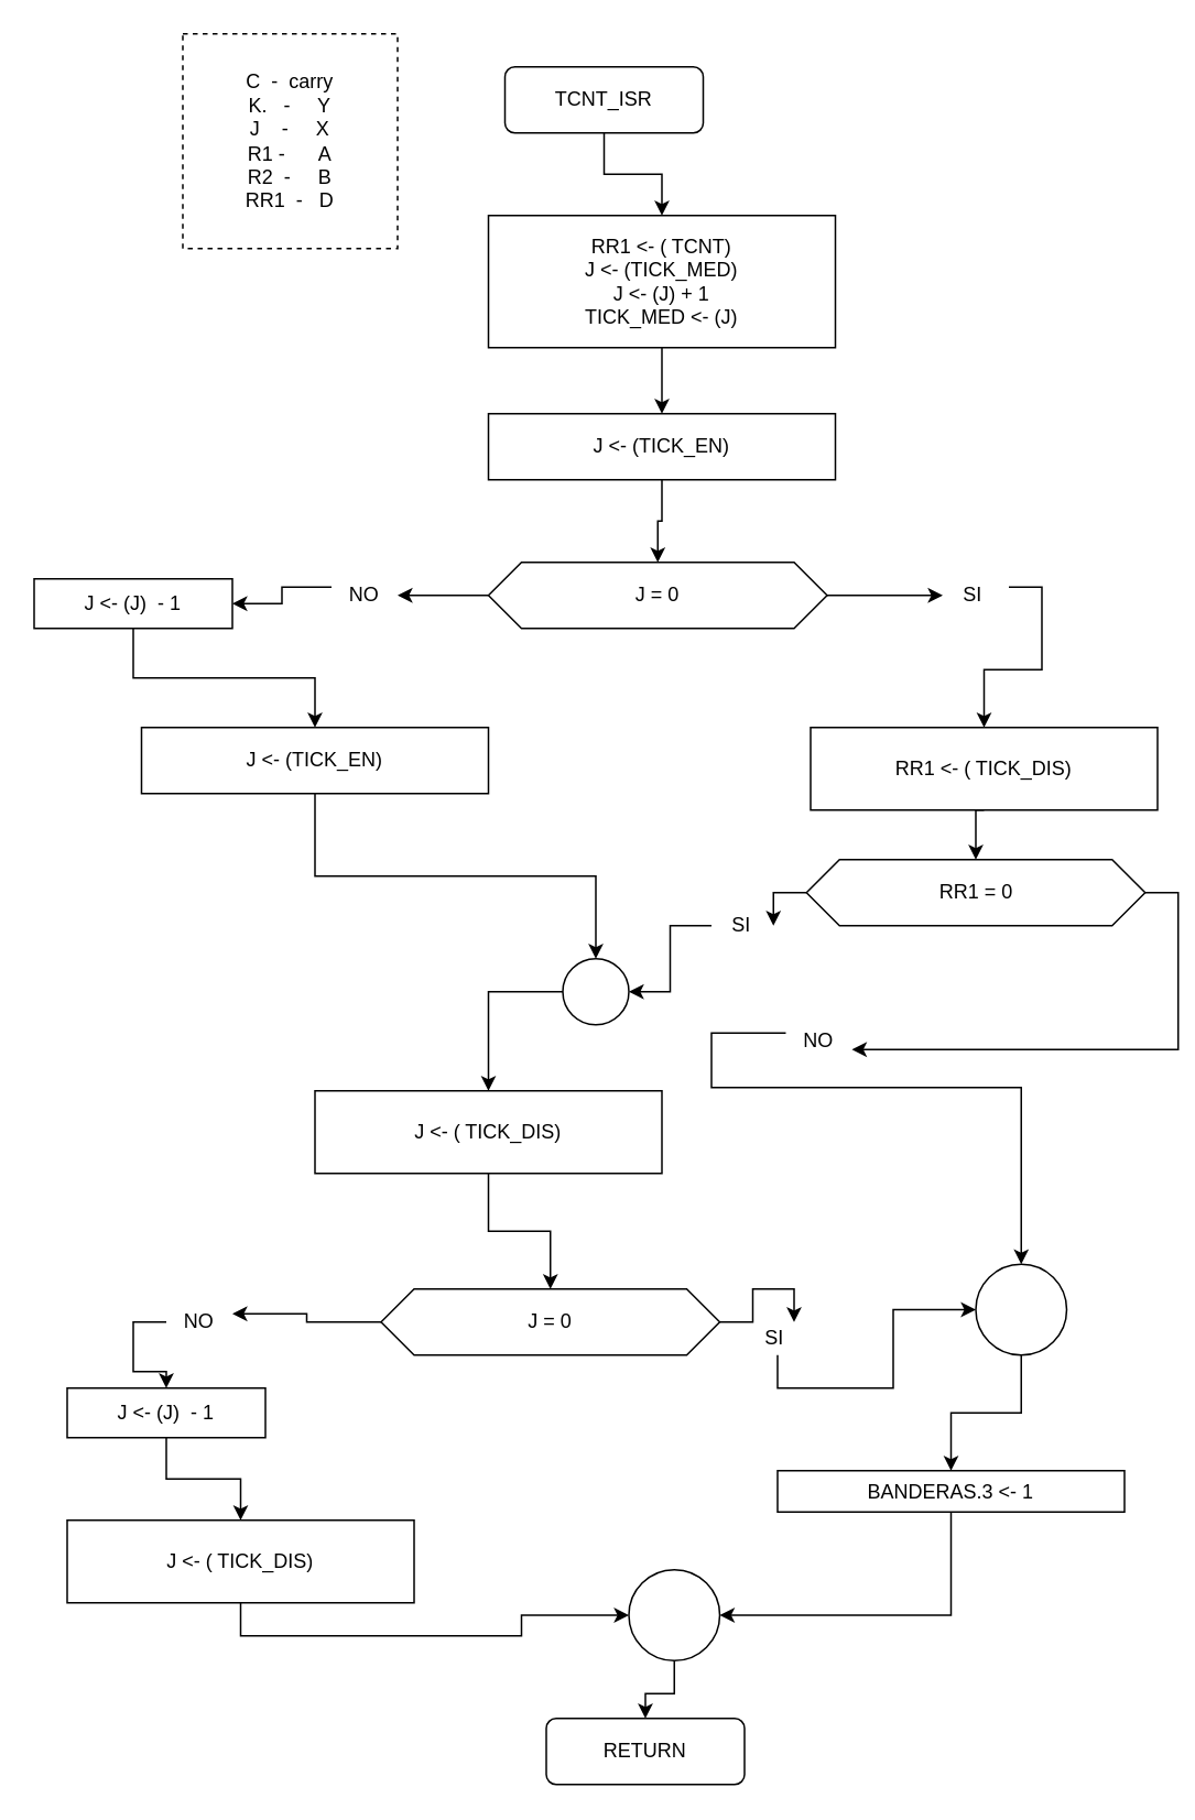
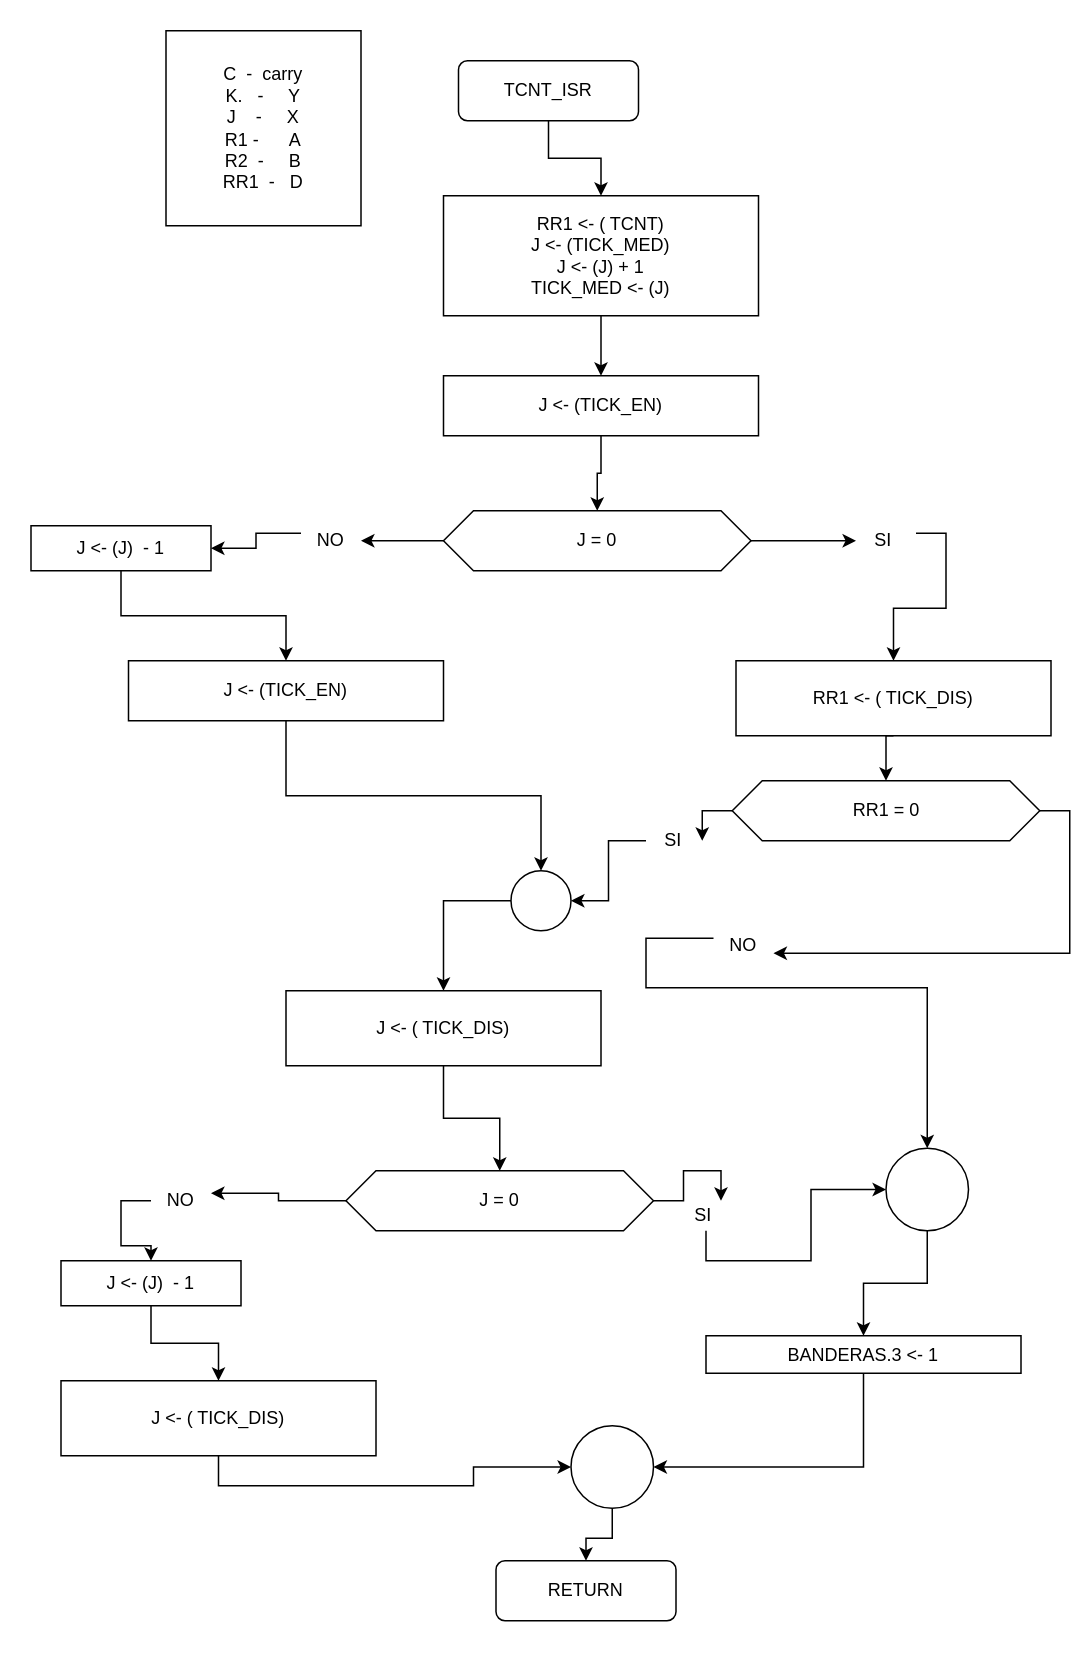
- <mxCell id="4" value="C &amp;nbsp;- &amp;nbsp;carry&lt;br&gt;K. &amp;nbsp; - &amp;nbsp; &amp;nbsp; Y&lt;br&gt;J &amp;nbsp; &amp;nbsp;- &amp;nbsp; &amp;nbsp; X&lt;br&gt;R1 - &amp;nbsp; &amp;nbsp; &amp;nbsp;A&lt;br&gt;R2 &amp;nbsp;- &amp;nbsp; &amp;nbsp; B&lt;br&gt;RR1 &amp;nbsp;- &amp;nbsp; D" style="whiteSpace=wrap;html=1;aspect=fixed;dashed=1;" vertex="1" parent="1"><mxGeometry x="110" y="20" width="130" height="130" as="geometry" /></mxCell>
+ <mxCell id="4" value="C &amp;nbsp;- &amp;nbsp;carry&lt;br&gt;K. &amp;nbsp; - &amp;nbsp; &amp;nbsp; Y&lt;br&gt;J &amp;nbsp; &amp;nbsp;- &amp;nbsp; &amp;nbsp; X&lt;br&gt;R1 - &amp;nbsp; &amp;nbsp; &amp;nbsp;A&lt;br&gt;R2 &amp;nbsp;- &amp;nbsp; &amp;nbsp; B&lt;br&gt;RR1 &amp;nbsp;- &amp;nbsp; D" style="whiteSpace=wrap;html=1;aspect=fixed;" vertex="1" parent="1"><mxGeometry x="110" y="20" width="130" height="130" as="geometry" /></mxCell>
